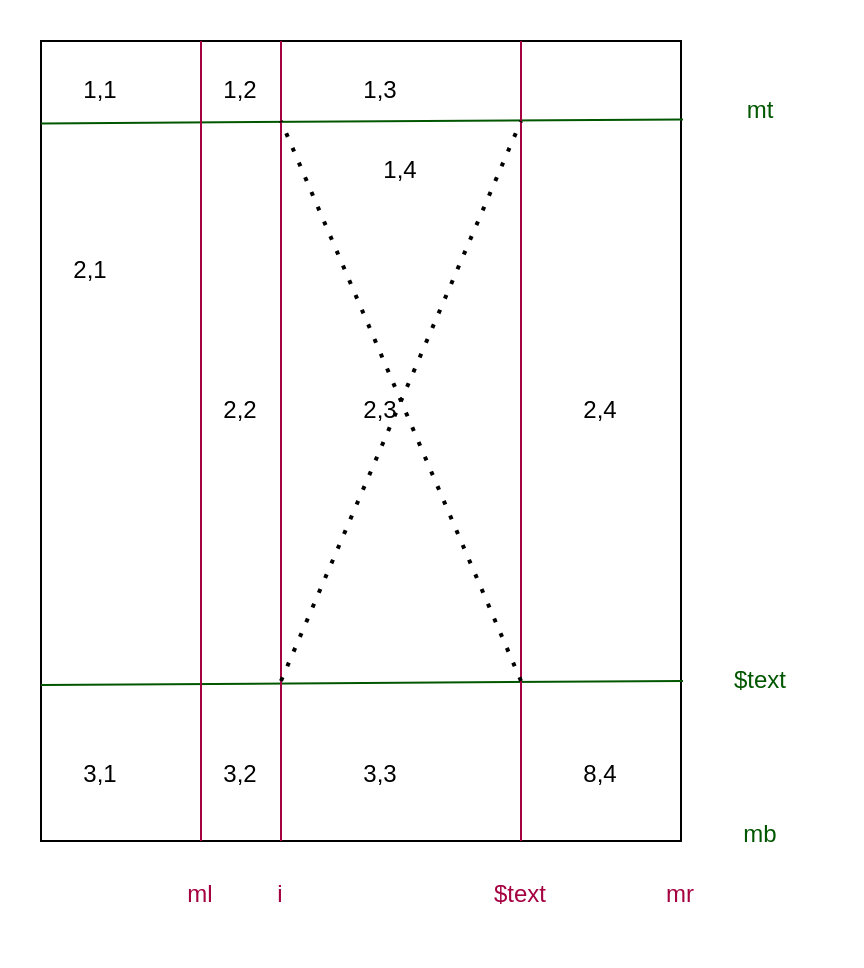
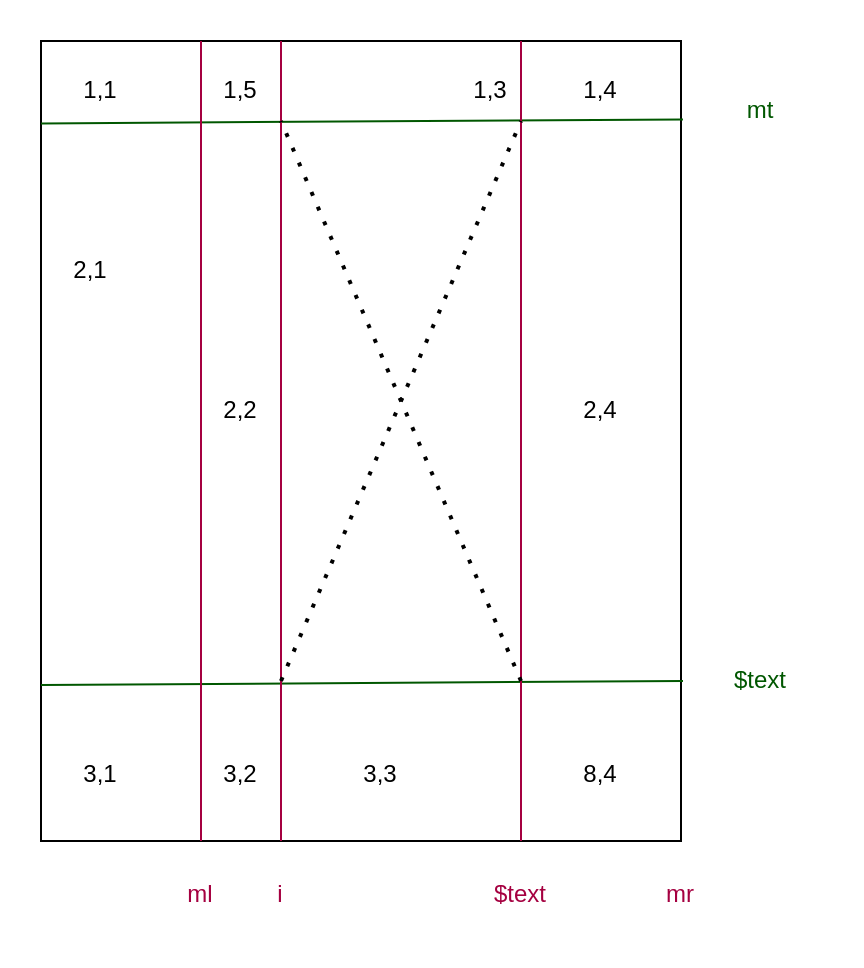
- <mxCell id="16" value="1,2" style="text;html=1;align=center;verticalAlign=middle;whiteSpace=wrap;rounded=0;" vertex="1" parent="1"><mxGeometry x="100" y="30" width="40" height="30" as="geometry" /></mxCell>
+ <mxCell id="16" value="1,5" style="text;html=1;align=center;verticalAlign=middle;whiteSpace=wrap;rounded=0;" vertex="1" parent="1"><mxGeometry x="100" y="30" width="40" height="30" as="geometry" /></mxCell>
- <mxCell id="17" value="1,3" style="text;html=1;align=center;verticalAlign=middle;whiteSpace=wrap;rounded=0;" vertex="1" parent="1"><mxGeometry x="170" y="30" width="40" height="30" as="geometry" /></mxCell>
+ <mxCell id="17" value="1,3" style="text;html=1;align=center;verticalAlign=middle;whiteSpace=wrap;rounded=0;" vertex="1" parent="1"><mxGeometry x="225" y="30" width="40" height="30" as="geometry" /></mxCell>
- <mxCell id="18" value="1,4" style="text;html=1;align=center;verticalAlign=middle;whiteSpace=wrap;rounded=0;" vertex="1" parent="1"><mxGeometry x="180" y="70" width="40" height="30" as="geometry" /></mxCell>
+ <mxCell id="18" value="1,4" style="text;html=1;align=center;verticalAlign=middle;whiteSpace=wrap;rounded=0;" vertex="1" parent="1"><mxGeometry x="280" y="30" width="40" height="30" as="geometry" /></mxCell>
- <mxCell id="21" value="2,3" style="text;html=1;align=center;verticalAlign=middle;whiteSpace=wrap;rounded=0;" vertex="1" parent="1"><mxGeometry x="170" y="190" width="40" height="30" as="geometry" /></mxCell>
- <mxCell id="10" value="mb" style="text;html=1;align=center;verticalAlign=middle;whiteSpace=wrap;rounded=0;fontColor=#005700;" vertex="1" parent="1"><mxGeometry x="350" y="402" width="60" height="30" as="geometry" /></mxCell>
